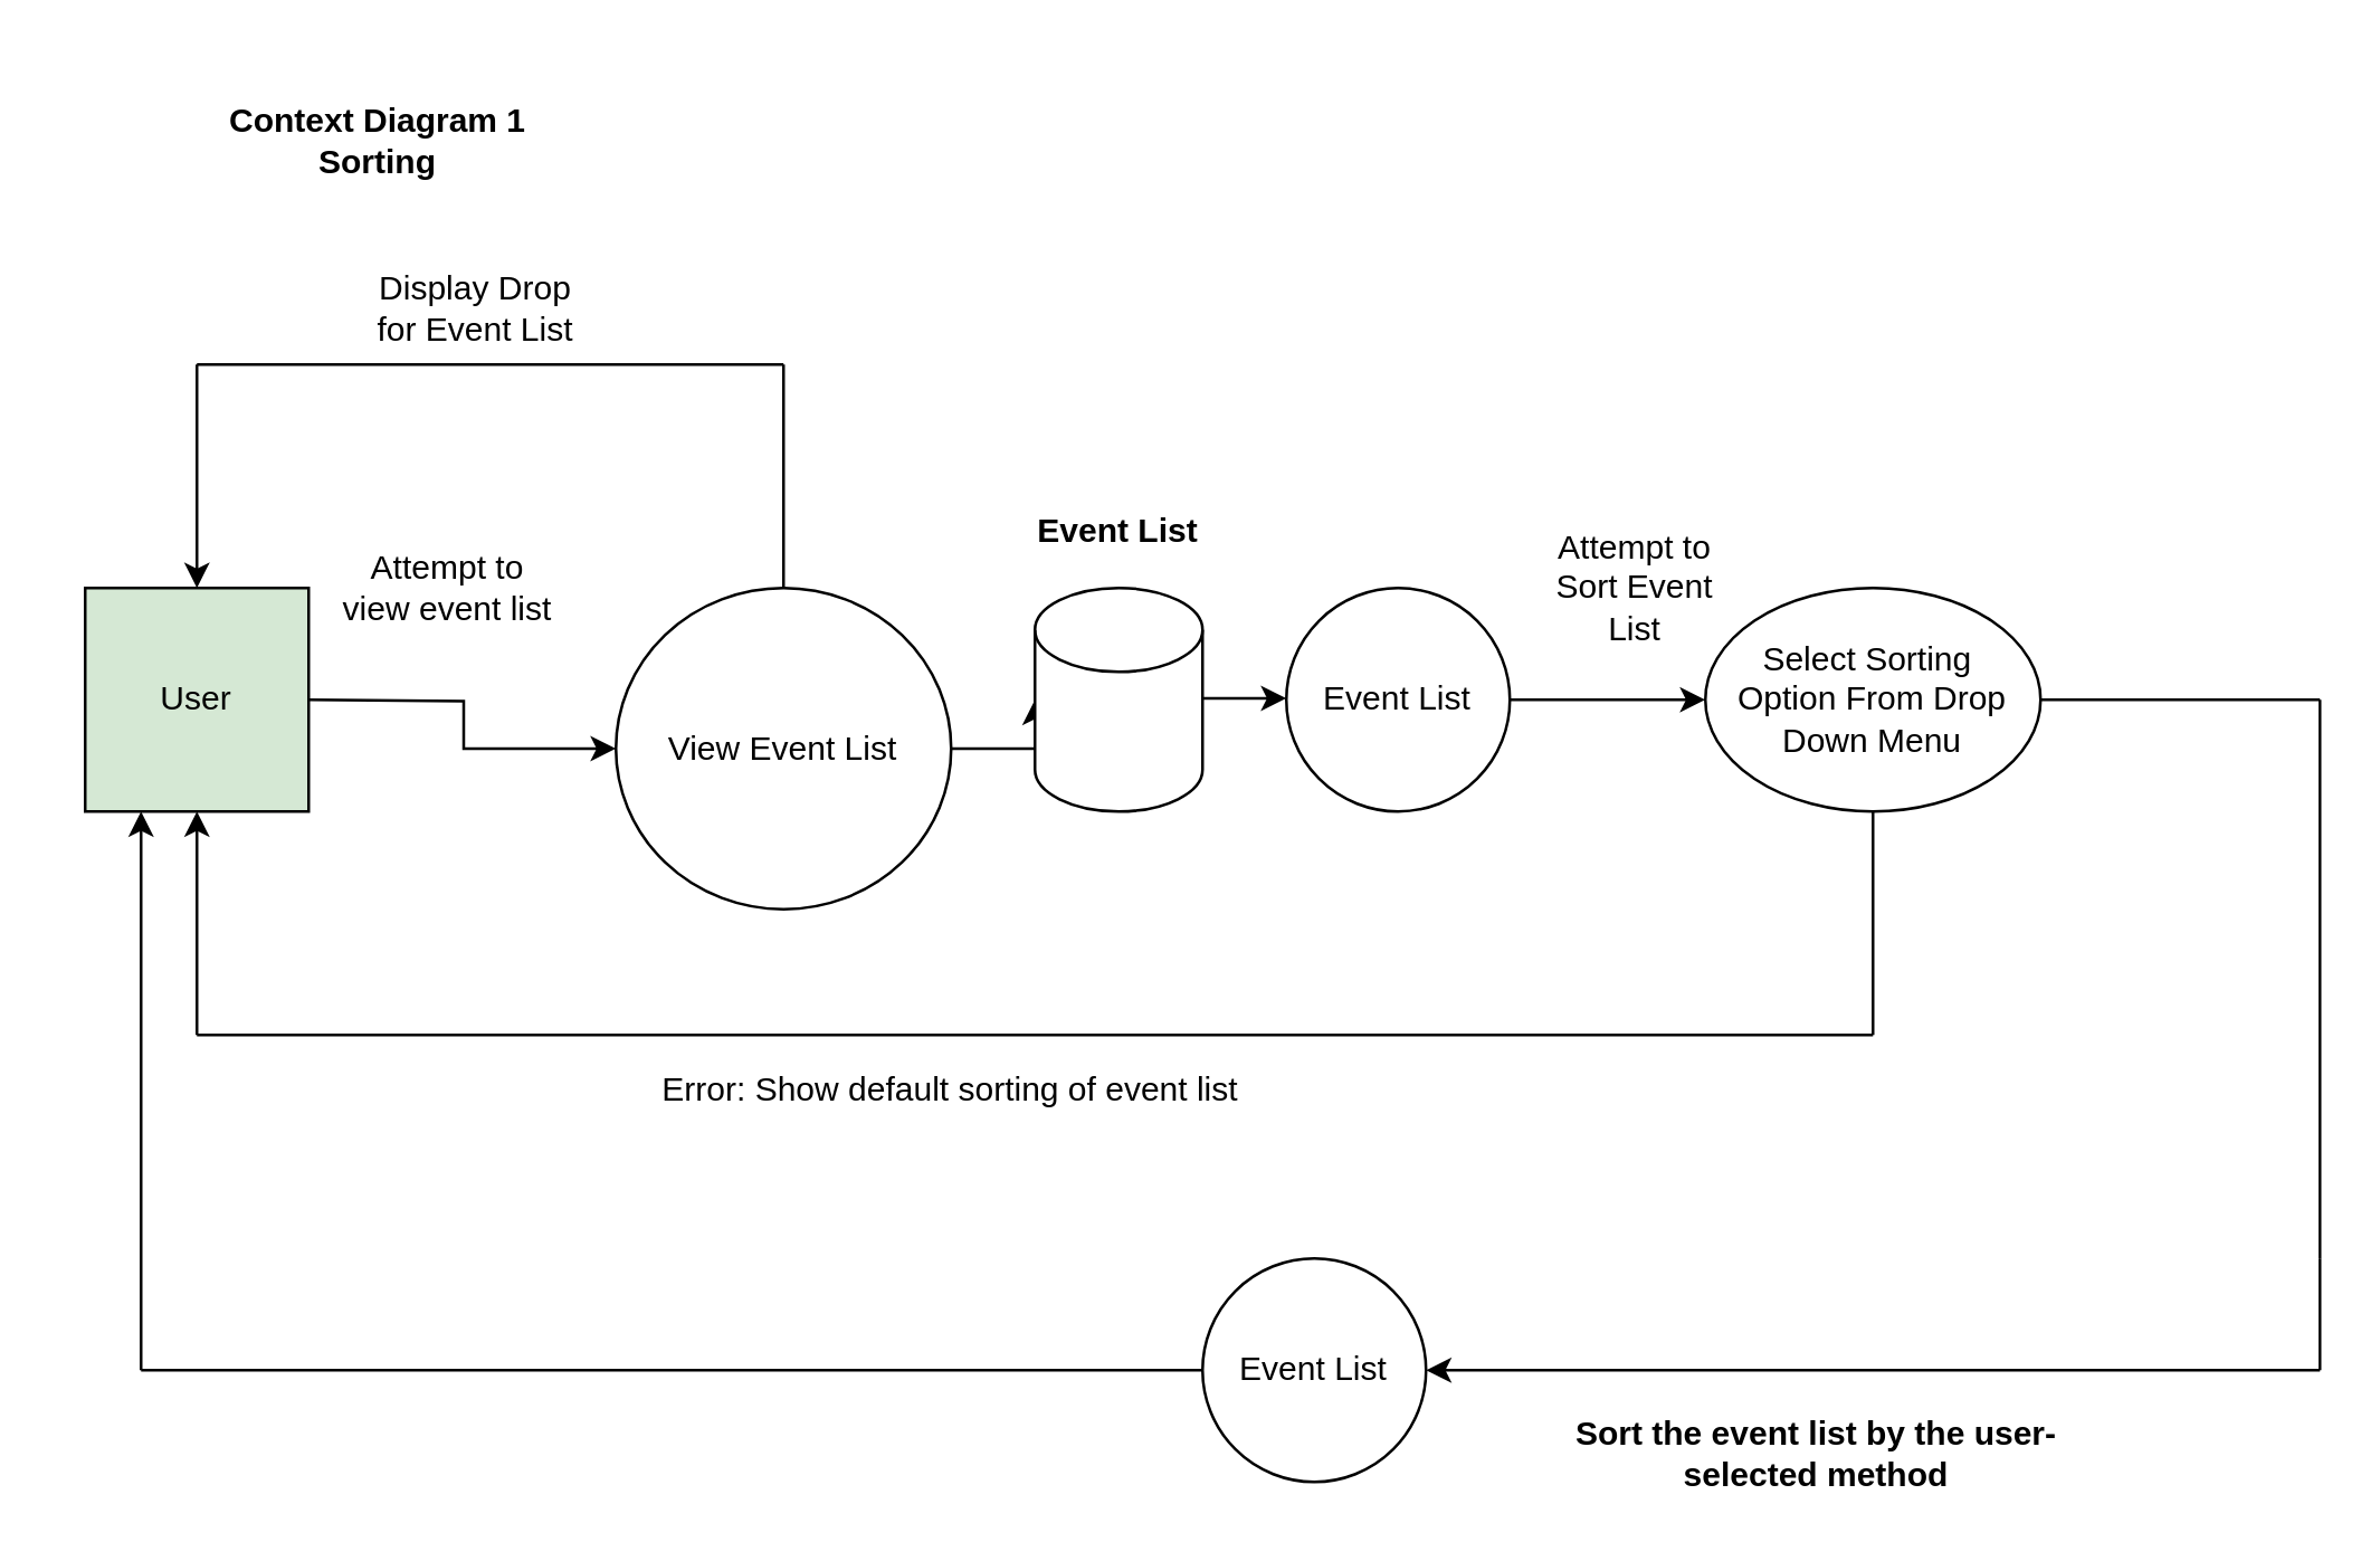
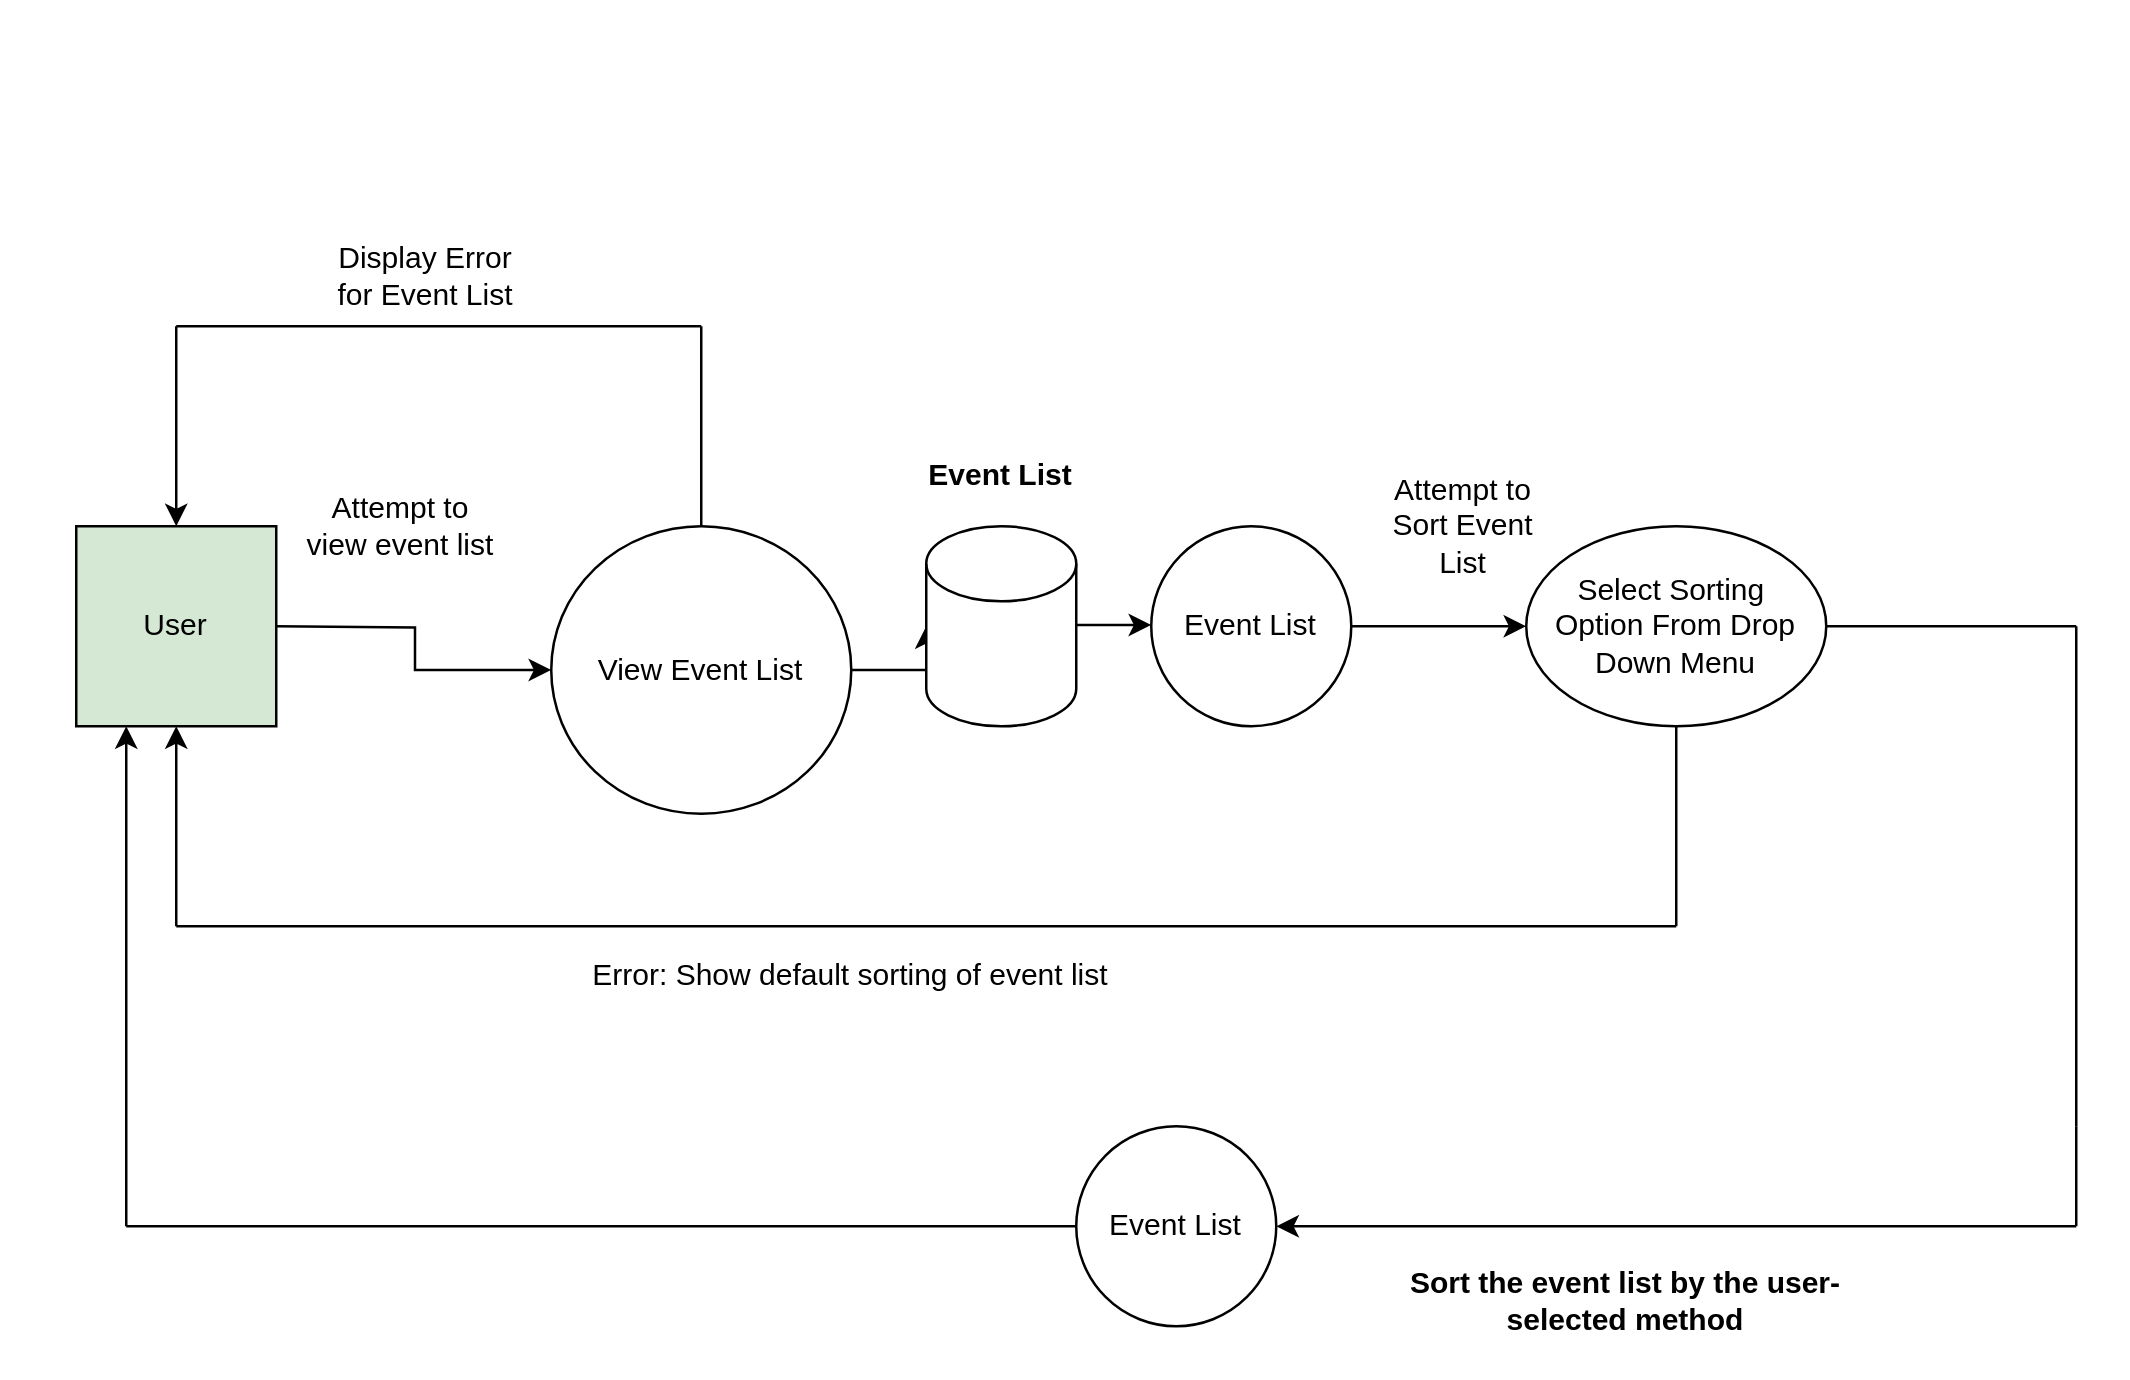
- <mxCell id="2" value="&lt;b&gt;Context Diagram 1&lt;br&gt;Sorting&lt;br&gt;&lt;/b&gt;" style="text;html=1;strokeColor=none;fillColor=none;align=center;verticalAlign=middle;whiteSpace=wrap;rounded=0;" parent="1" vertex="1"><mxGeometry x="20" y="20" width="230" height="60" as="geometry" /></mxCell>
- <mxCell id="25" value="Display Drop for Event List" style="text;html=1;strokeColor=none;fillColor=none;align=center;verticalAlign=middle;whiteSpace=wrap;rounded=0;" parent="1" vertex="1"><mxGeometry x="130" y="100" width="80" height="20" as="geometry" /></mxCell>
+ <mxCell id="25" value="Display Error for Event List" style="text;html=1;strokeColor=none;fillColor=none;align=center;verticalAlign=middle;whiteSpace=wrap;rounded=0;" parent="1" vertex="1"><mxGeometry x="130" y="100" width="80" height="20" as="geometry" /></mxCell>
